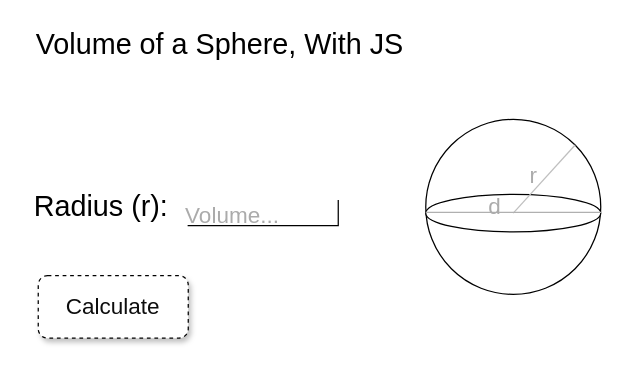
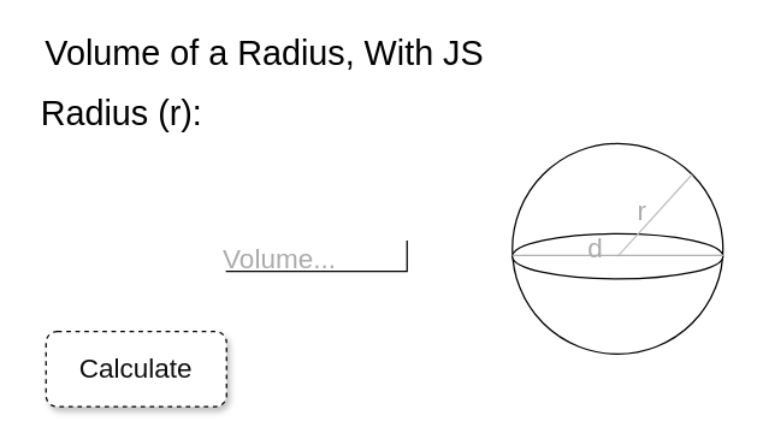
- <mxCell id="2" value="Volume of a Sphere, With JS" style="text;html=1;align=center;verticalAlign=middle;resizable=0;points=[];autosize=1;strokeColor=none;fillColor=none;fontSize=23;" vertex="1" parent="1"><mxGeometry x="20" y="20" width="310" height="30" as="geometry" /></mxCell>
+ <mxCell id="2" value="Volume of a Radius, With JS" style="text;html=1;align=center;verticalAlign=middle;resizable=0;points=[];autosize=1;strokeColor=none;fillColor=none;fontSize=23;" vertex="1" parent="1"><mxGeometry x="20" y="20" width="310" height="30" as="geometry" /></mxCell>
- <mxCell id="3" value="Radius (r):" style="text;html=1;align=center;verticalAlign=middle;resizable=0;points=[];autosize=1;strokeColor=none;fillColor=none;fontSize=23;" vertex="1" parent="1"><mxGeometry x="20" y="150" width="120" height="30" as="geometry" /></mxCell>
+ <mxCell id="3" value="Radius (r):" style="text;html=1;align=center;verticalAlign=middle;resizable=0;points=[];autosize=1;strokeColor=none;fillColor=none;fontSize=23;" vertex="1" parent="1"><mxGeometry x="20" y="60" width="120" height="30" as="geometry" /></mxCell>
